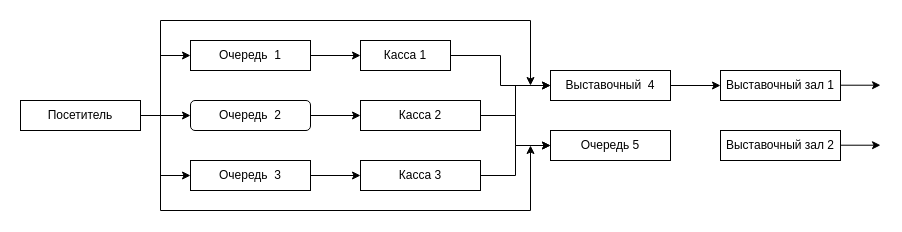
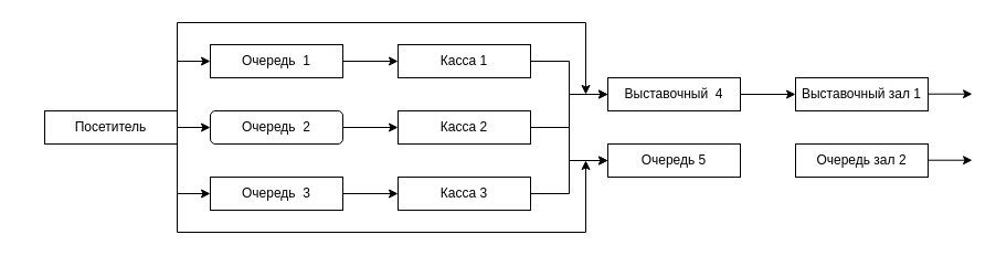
- <mxCell id="12" value="Касса 1" style="rounded=0;whiteSpace=wrap;html=1;" parent="1" vertex="1"><mxGeometry x="360" y="40" width="90" height="30" as="geometry" /></mxCell>
+ <mxCell id="12" value="Касса 1" style="rounded=0;whiteSpace=wrap;html=1;" parent="1" vertex="1"><mxGeometry x="360" y="40" width="120" height="30" as="geometry" /></mxCell>
- <mxCell id="7" value="Посетитель" style="rounded=0;whiteSpace=wrap;html=1;" parent="1" vertex="1"><mxGeometry x="20" y="100" width="120" height="30" as="geometry" /></mxCell>
+ <mxCell id="7" value="Посетитель" style="rounded=0;whiteSpace=wrap;html=1;" parent="1" vertex="1"><mxGeometry x="40" y="100" width="120" height="30" as="geometry" /></mxCell>
- <mxCell id="16" value="Выставочный зал 2" style="rounded=0;whiteSpace=wrap;html=1;" parent="1" vertex="1"><mxGeometry x="720" y="130" width="120" height="30" as="geometry" /></mxCell>
+ <mxCell id="16" value="Очередь зал 2" style="rounded=0;whiteSpace=wrap;html=1;" parent="1" vertex="1"><mxGeometry x="720" y="130" width="120" height="30" as="geometry" /></mxCell>
